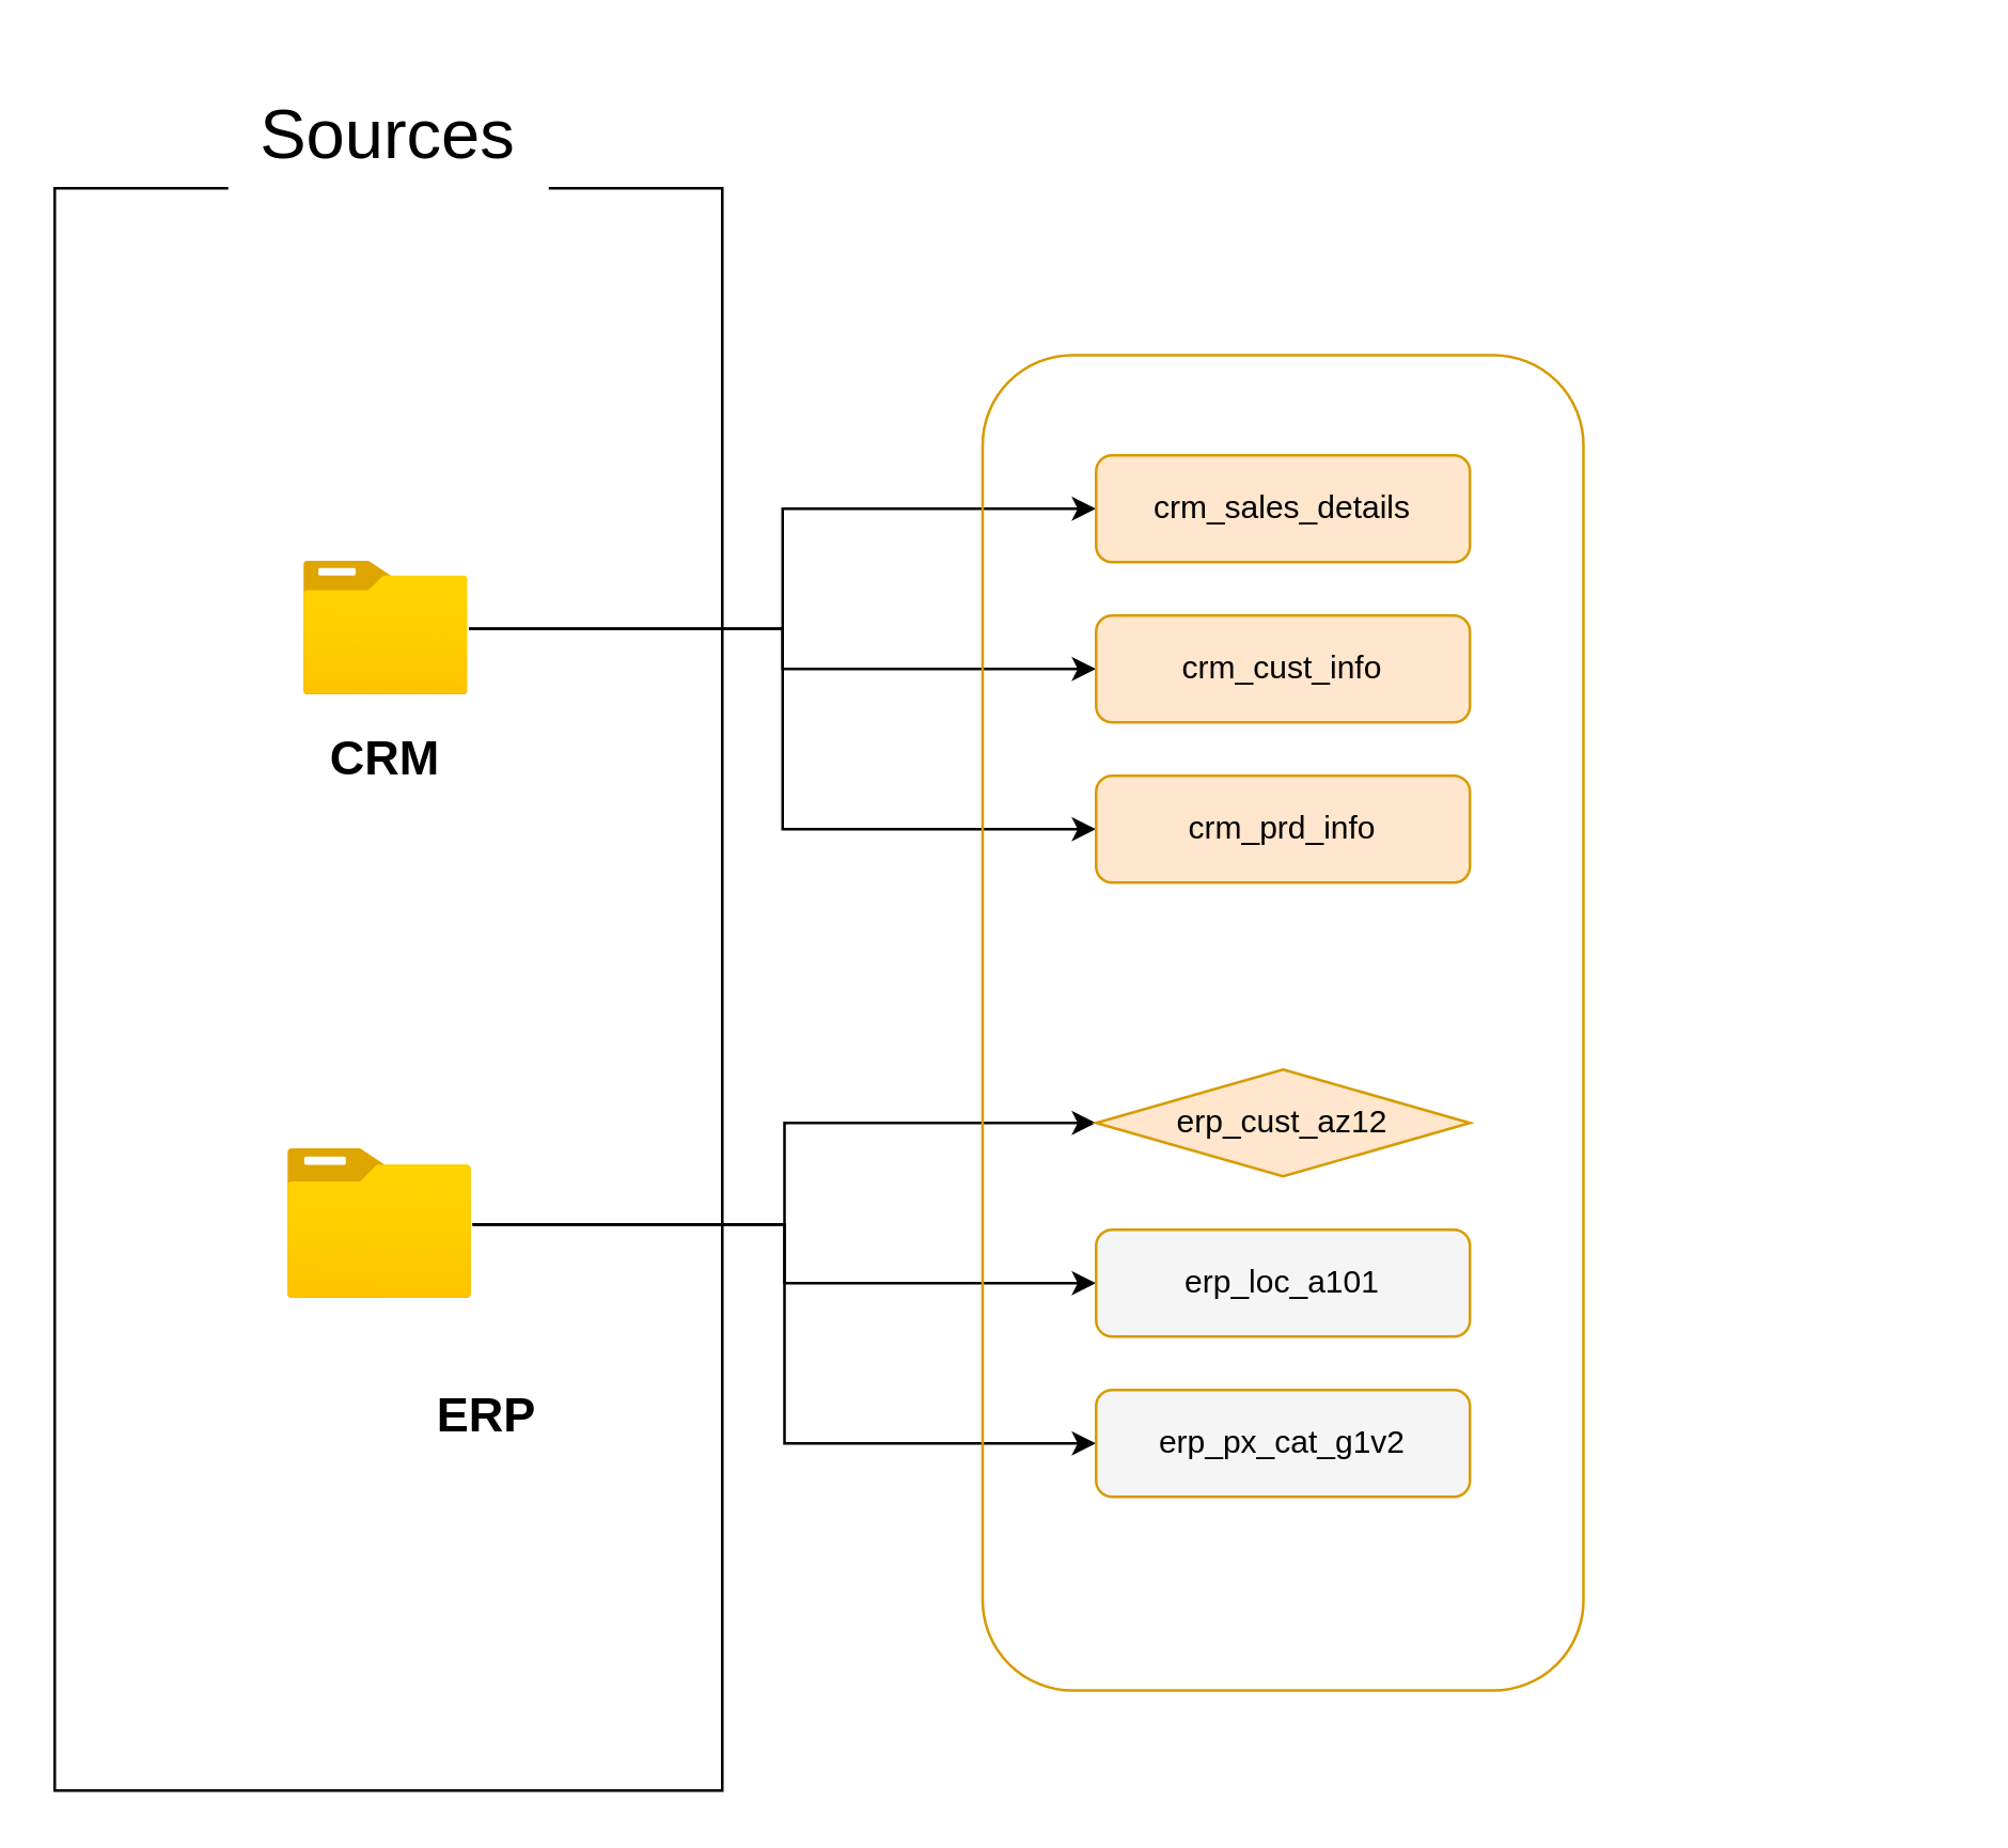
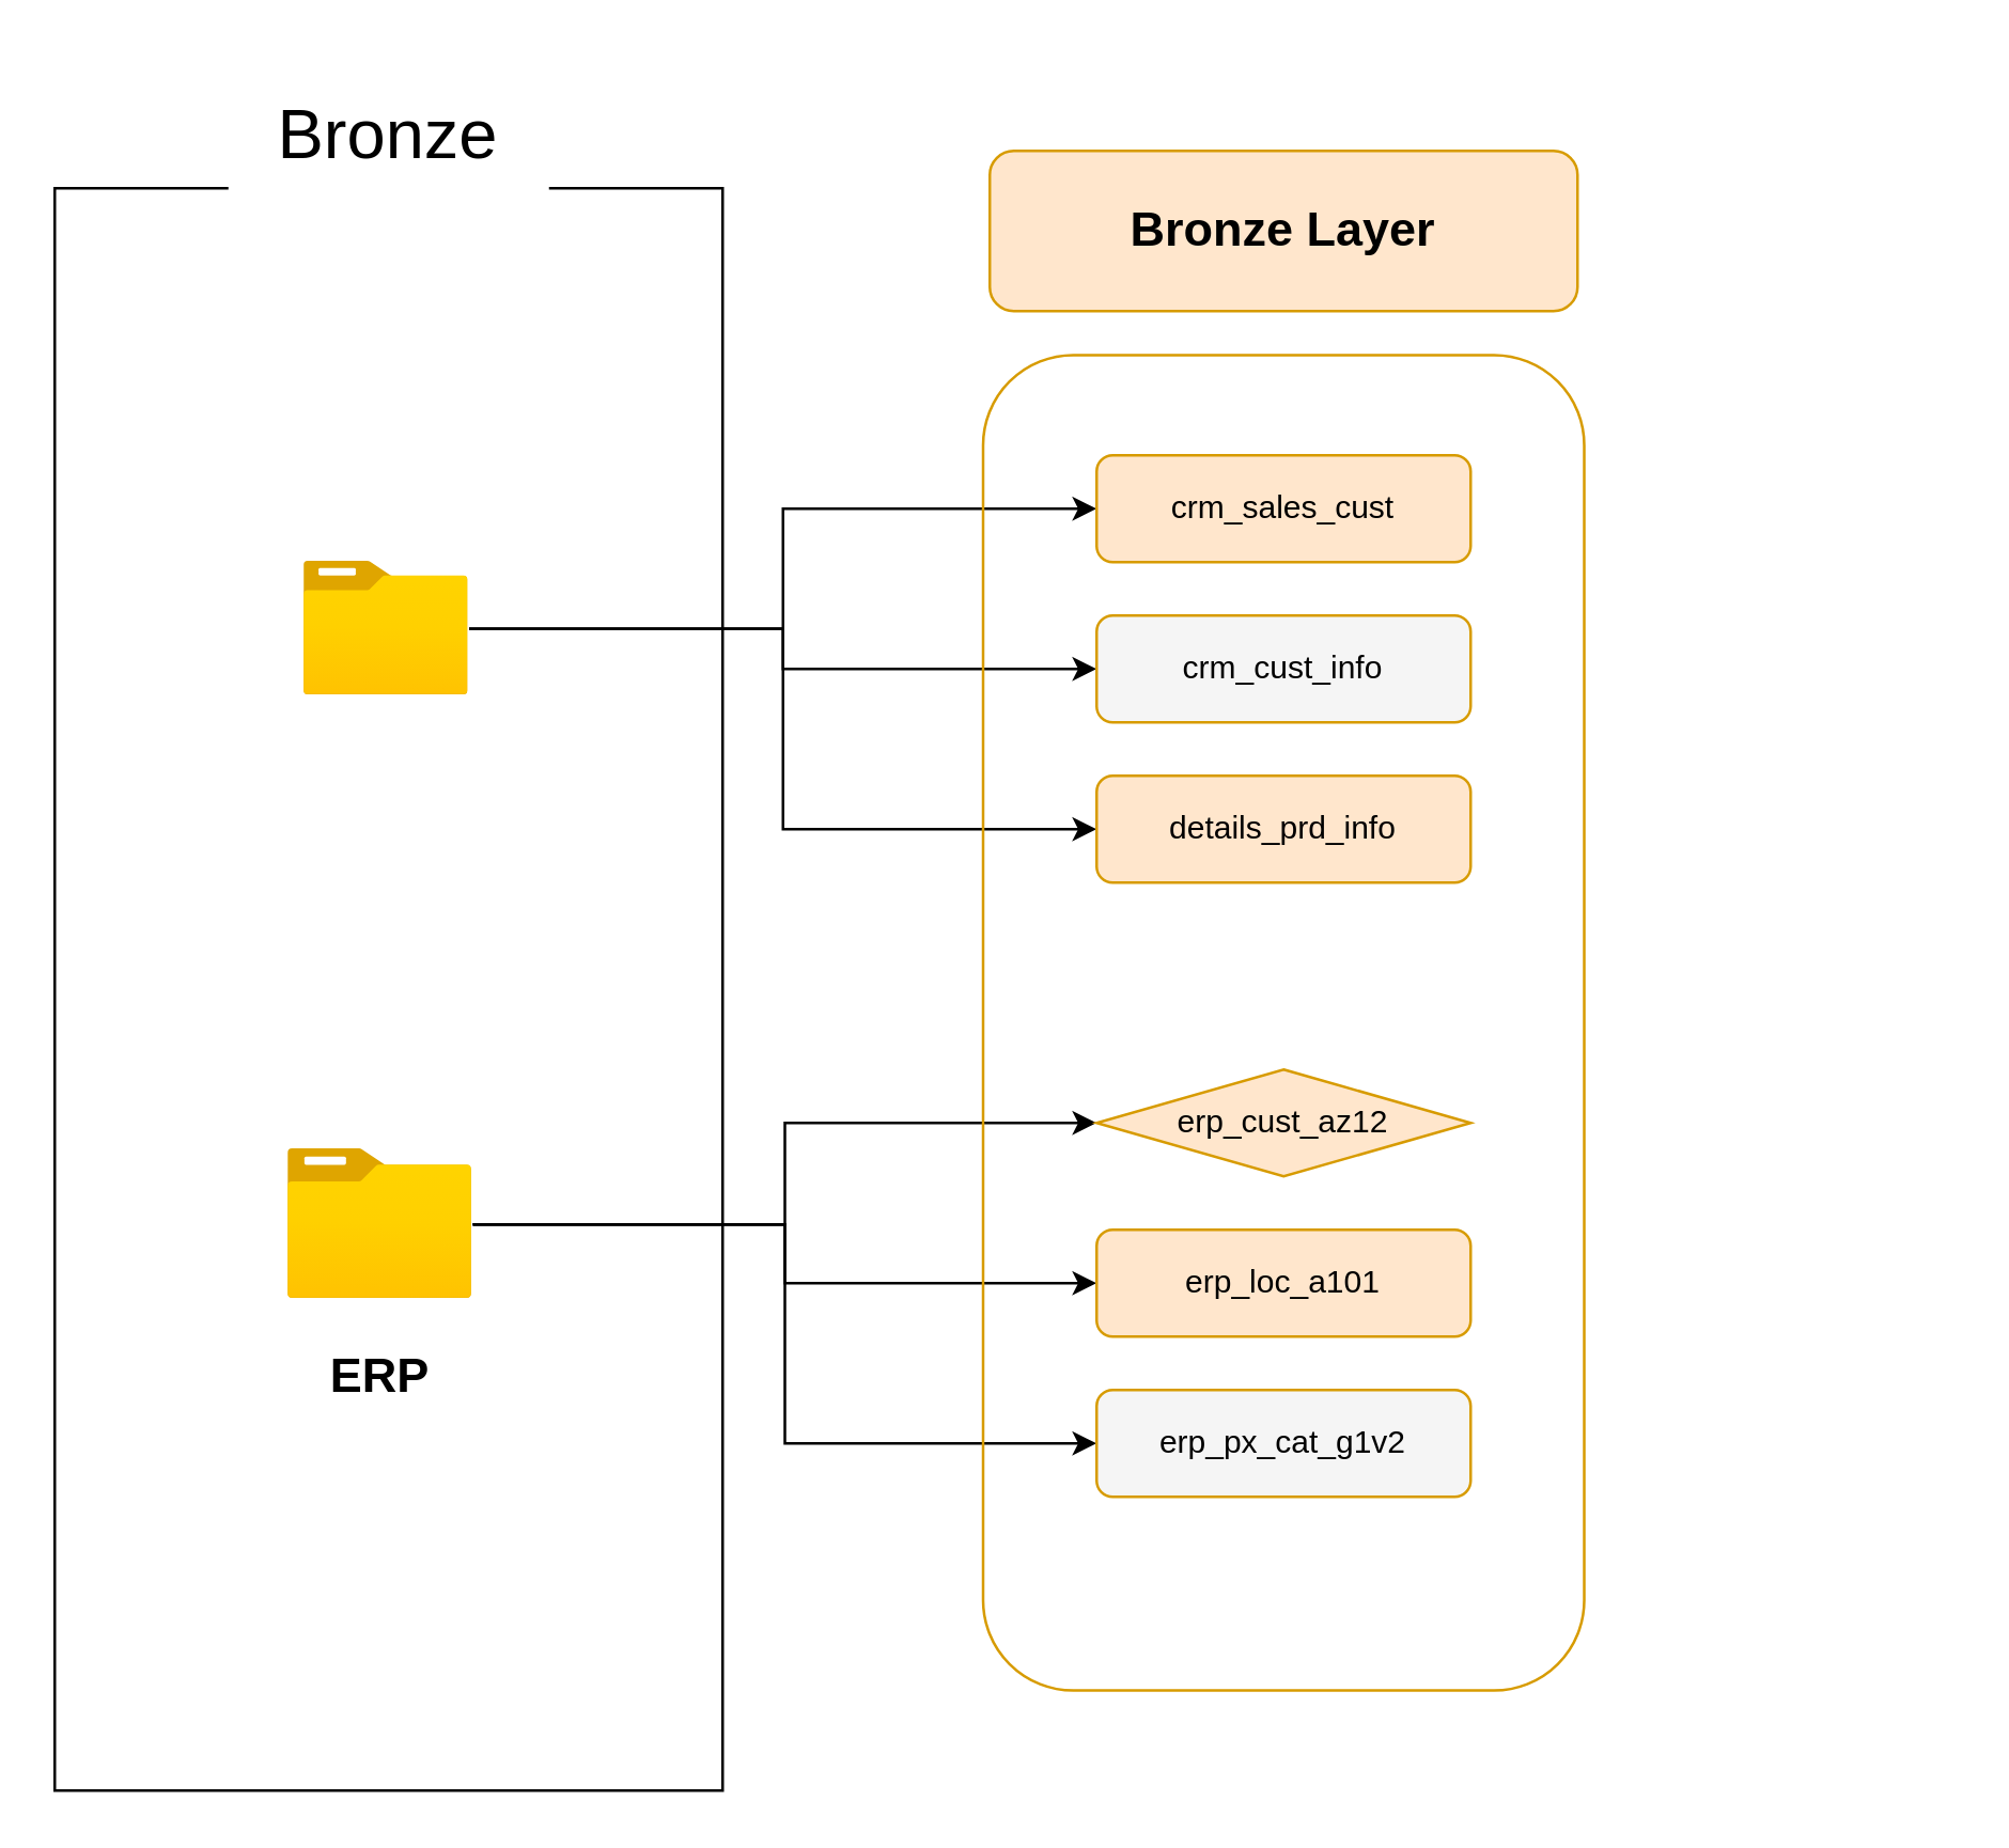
- <mxCell id="3" value="&lt;font style=&quot;font-size: 26px;&quot;&gt;Sources&lt;/font&gt;" style="rounded=1;whiteSpace=wrap;html=1;fillColor=default;strokeColor=none;" vertex="1" parent="1"><mxGeometry x="85" y="20" width="120" height="60" as="geometry" /></mxCell>
+ <mxCell id="3" value="&lt;font style=&quot;font-size: 26px;&quot;&gt;Bronze&lt;/font&gt;" style="rounded=1;whiteSpace=wrap;html=1;fillColor=default;strokeColor=none;" vertex="1" parent="1"><mxGeometry x="85" y="20" width="120" height="60" as="geometry" /></mxCell>
+ <mxCell id="15" value="&lt;b&gt;&lt;font style=&quot;font-size: 18px;&quot;&gt;Bronze Layer&lt;/font&gt;&lt;/b&gt;" style="rounded=1;whiteSpace=wrap;html=1;fillColor=#ffe6cc;strokeColor=#d79b00;" vertex="1" parent="1"><mxGeometry x="370" y="56" width="220" height="60" as="geometry" /></mxCell>
- <mxCell id="16" value="crm_sales_details" style="rounded=1;whiteSpace=wrap;html=1;fillColor=#ffe6cc;strokeColor=#d79b00;" vertex="1" parent="1"><mxGeometry x="410" y="170" width="140" height="40" as="geometry" /></mxCell>
+ <mxCell id="16" value="crm_sales_cust" style="rounded=1;whiteSpace=wrap;html=1;fillColor=#ffe6cc;strokeColor=#d79b00;" vertex="1" parent="1"><mxGeometry x="410" y="170" width="140" height="40" as="geometry" /></mxCell>
- <mxCell id="17" value="crm_cust_info" style="rounded=1;whiteSpace=wrap;html=1;fillColor=#ffe6cc;strokeColor=#d79b00;" vertex="1" parent="1"><mxGeometry x="410" y="230" width="140" height="40" as="geometry" /></mxCell>
+ <mxCell id="17" value="crm_cust_info" style="rounded=1;whiteSpace=wrap;html=1;fillColor=#f5f5f5;strokeColor=#d79b00;" vertex="1" parent="1"><mxGeometry x="410" y="230" width="140" height="40" as="geometry" /></mxCell>
- <mxCell id="8" value="CRM&lt;div&gt;&lt;br&gt;&lt;/div&gt;" style="text;html=1;align=center;verticalAlign=middle;whiteSpace=wrap;rounded=0;fontSize=18;fontStyle=1" vertex="1" parent="1"><mxGeometry x="114.31" y="280" width="60" height="30" as="geometry" /></mxCell>
- <mxCell id="18" value="crm_prd_info" style="rounded=1;whiteSpace=wrap;html=1;fillColor=#ffe6cc;strokeColor=#d79b00;" vertex="1" parent="1"><mxGeometry x="410" y="290" width="140" height="40" as="geometry" /></mxCell>
+ <mxCell id="18" value="details_prd_info" style="rounded=1;whiteSpace=wrap;html=1;fillColor=#ffe6cc;strokeColor=#d79b00;" vertex="1" parent="1"><mxGeometry x="410" y="290" width="140" height="40" as="geometry" /></mxCell>
- <mxCell id="20" value="erp_loc_a101" style="rounded=1;whiteSpace=wrap;html=1;fillColor=#f5f5f5;strokeColor=#d79b00;" vertex="1" parent="1"><mxGeometry x="410" y="460" width="140" height="40" as="geometry" /></mxCell>
+ <mxCell id="20" value="erp_loc_a101" style="rounded=1;whiteSpace=wrap;html=1;fillColor=#ffe6cc;strokeColor=#d79b00;" vertex="1" parent="1"><mxGeometry x="410" y="460" width="140" height="40" as="geometry" /></mxCell>
- <mxCell id="13" value="&lt;div&gt;ERP&lt;/div&gt;" style="text;html=1;align=center;verticalAlign=middle;whiteSpace=wrap;rounded=0;fontSize=18;fontStyle=1" vertex="1" parent="1"><mxGeometry x="152" y="515" width="60" height="30" as="geometry" /></mxCell>
+ <mxCell id="13" value="&lt;div&gt;ERP&lt;/div&gt;" style="text;html=1;align=center;verticalAlign=middle;whiteSpace=wrap;rounded=0;fontSize=18;fontStyle=1" vertex="1" parent="1"><mxGeometry x="112" y="500" width="60" height="30" as="geometry" /></mxCell>
